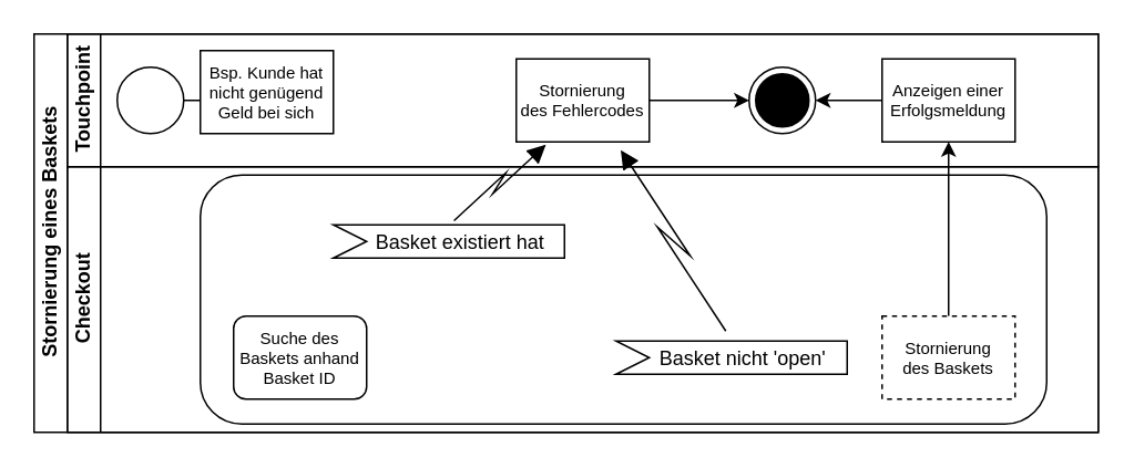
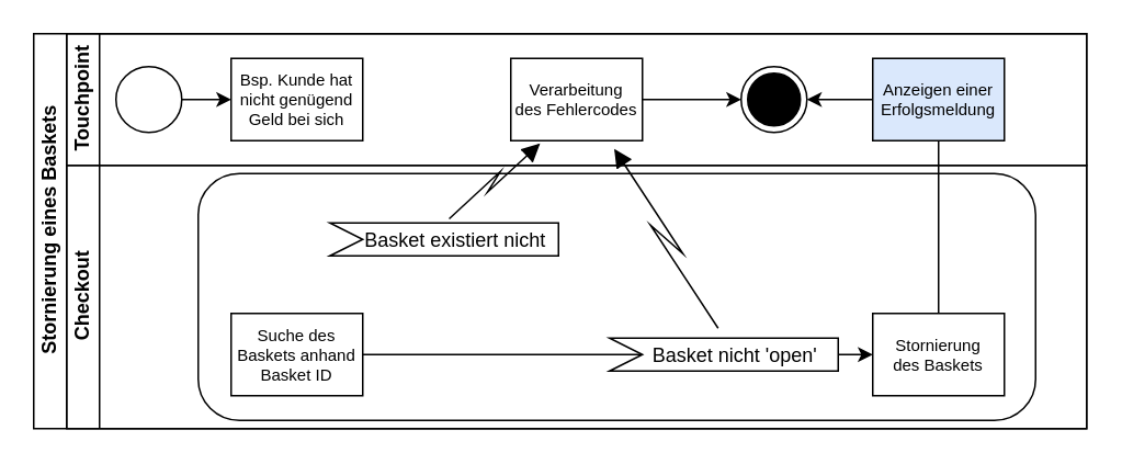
- <mxCell id="8" value="Stornierung&#10;des Fehlercodes" style="rounded=0;fontFamily=Helvetica;fontSize=10;fontColor=#000000;align=center;strokeColor=#000000;fillColor=#FFFFFF;" parent="3" vertex="1"><mxGeometry x="270" y="15" width="80" height="50" as="geometry" /></mxCell>
+ <mxCell id="8" value="Verarbeitung&#10;des Fehlercodes" style="rounded=0;fontFamily=Helvetica;fontSize=10;fontColor=#000000;align=center;strokeColor=#000000;fillColor=#FFFFFF;" parent="3" vertex="1"><mxGeometry x="270" y="15" width="80" height="50" as="geometry" /></mxCell>
- <mxCell id="6" value="Bsp. Kunde hat&#10;nicht genügend&#10;Geld bei sich" style="rounded=0;fontFamily=Helvetica;fontSize=10;fontColor=#000000;align=center;strokeColor=#000000;fillColor=#FFFFFF;" parent="3" vertex="1"><mxGeometry x="80" y="10" width="80" height="50" as="geometry" /></mxCell>
+ <mxCell id="6" value="Bsp. Kunde hat&#10;nicht genügend&#10;Geld bei sich" style="rounded=0;fontFamily=Helvetica;fontSize=10;fontColor=#000000;align=center;strokeColor=#000000;fillColor=#FFFFFF;" parent="3" vertex="1"><mxGeometry x="100" y="15" width="80" height="50" as="geometry" /></mxCell>
- <mxCell id="11" value="Anzeigen einer&#10;Erfolgsmeldung" style="rounded=0;fontFamily=Helvetica;fontSize=10;fontColor=#000000;align=center;strokeColor=#000000;fillColor=#FFFFFF;" parent="3" vertex="1"><mxGeometry x="490" y="15" width="80" height="50" as="geometry" /></mxCell>
+ <mxCell id="11" value="Anzeigen einer&#10;Erfolgsmeldung" style="rounded=0;fontFamily=Helvetica;fontSize=10;fontColor=#000000;align=center;strokeColor=#000000;fillColor=#dae8fc;" parent="3" vertex="1"><mxGeometry x="490" y="15" width="80" height="50" as="geometry" /></mxCell>
- <mxCell id="12" style="edgeStyle=orthogonalEdgeStyle;rounded=0;orthogonalLoop=1;jettySize=auto;html=1;fontSize=10;fontColor=#000000;strokeColor=#000000;" parent="2" source="17" target="11" edge="1"><mxGeometry relative="1" as="geometry" /></mxCell>
+ <mxCell id="12" style="edgeStyle=orthogonalEdgeStyle;rounded=0;orthogonalLoop=1;jettySize=auto;html=1;fontSize=10;fontColor=#000000;strokeColor=#000000;endArrow=none;" parent="2" source="17" target="11" edge="1"><mxGeometry relative="1" as="geometry" /></mxCell>
- <mxCell id="18" value="Basket existiert hat" style="shape=mxgraph.infographic.ribbonSimple;notch1=20;notch2=0;align=center;verticalAlign=middle;fontSize=12;fontStyle=0;fillColor=default;flipH=0;spacingRight=0;spacingLeft=14;rounded=1;sketch=0;fillStyle=auto;strokeColor=#000000;fontColor=#000000;" vertex="1" parent="13"><mxGeometry x="160" y="35" width="139" height="20" as="geometry" /></mxCell>
+ <mxCell id="18" value="Basket existiert nicht" style="shape=mxgraph.infographic.ribbonSimple;notch1=20;notch2=0;align=center;verticalAlign=middle;fontSize=12;fontStyle=0;fillColor=default;flipH=0;spacingRight=0;spacingLeft=14;rounded=1;sketch=0;fillStyle=auto;strokeColor=#000000;fontColor=#000000;" vertex="1" parent="13"><mxGeometry x="160" y="35" width="139" height="20" as="geometry" /></mxCell>
- <mxCell id="16" value="Suche des&#10;Baskets anhand&#10;Basket ID" style="fontFamily=Helvetica;fontSize=10;fontColor=#000000;align=center;strokeColor=#000000;fillColor=#FFFFFF;rounded=1;" parent="13" vertex="1"><mxGeometry x="100" y="90" width="80" height="50" as="geometry" /></mxCell>
+ <mxCell id="16" value="Suche des&#10;Baskets anhand&#10;Basket ID" style="rounded=0;fontFamily=Helvetica;fontSize=10;fontColor=#000000;align=center;strokeColor=#000000;fillColor=#FFFFFF;" parent="13" vertex="1"><mxGeometry x="100" y="90" width="80" height="50" as="geometry" /></mxCell>
+ <mxCell id="15" value="" style="edgeStyle=orthogonalEdgeStyle;rounded=0;orthogonalLoop=1;jettySize=auto;html=1;endArrow=classic;endFill=1;fontColor=#000000;strokeColor=#000000;" parent="13" source="16" target="17" edge="1"><mxGeometry relative="1" as="geometry"><mxPoint x="220" y="125" as="targetPoint" /></mxGeometry></mxCell>
- <mxCell id="17" value="Stornierung&#10;des Baskets" style="rounded=0;fontFamily=Helvetica;fontSize=10;fontColor=#000000;align=center;strokeColor=#000000;fillColor=#FFFFFF;dashed=1;" parent="13" vertex="1"><mxGeometry x="490" y="90" width="80" height="50" as="geometry" /></mxCell>
+ <mxCell id="17" value="Stornierung&#10;des Baskets" style="rounded=0;fontFamily=Helvetica;fontSize=10;fontColor=#000000;align=center;strokeColor=#000000;fillColor=#FFFFFF;" parent="13" vertex="1"><mxGeometry x="490" y="90" width="80" height="50" as="geometry" /></mxCell>
